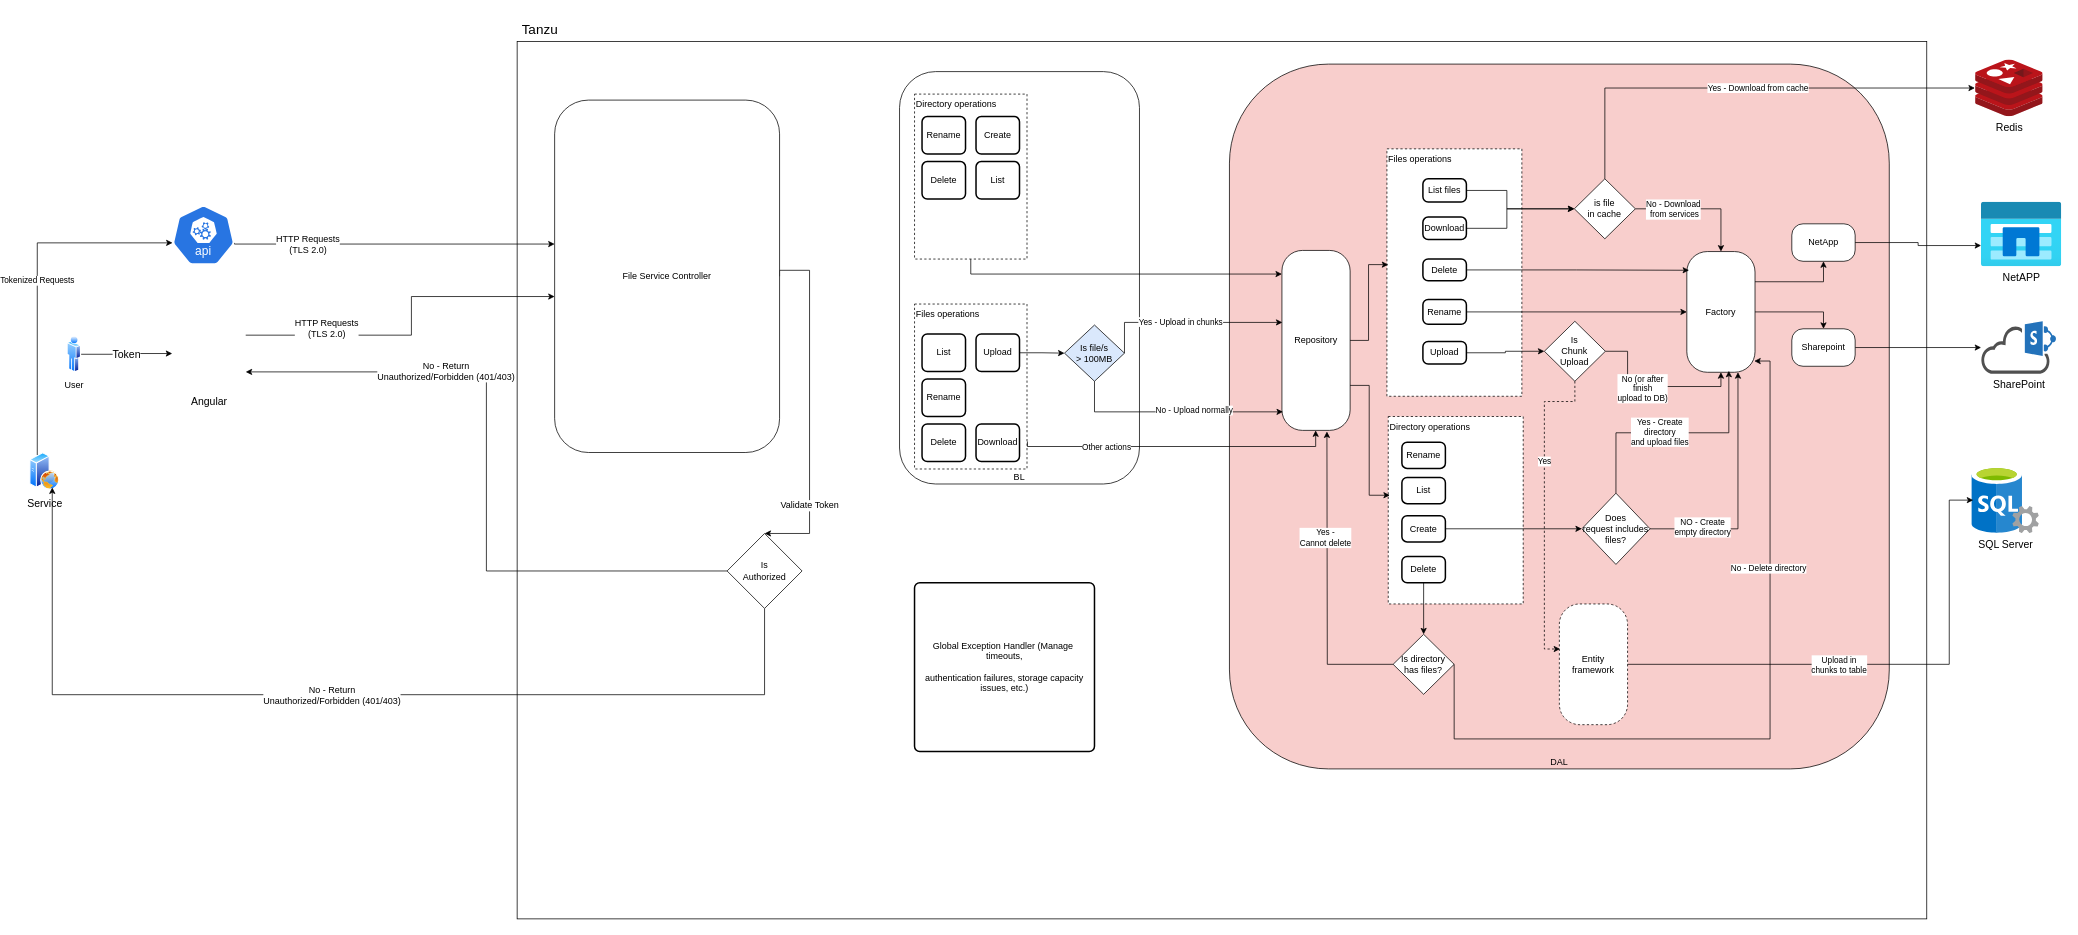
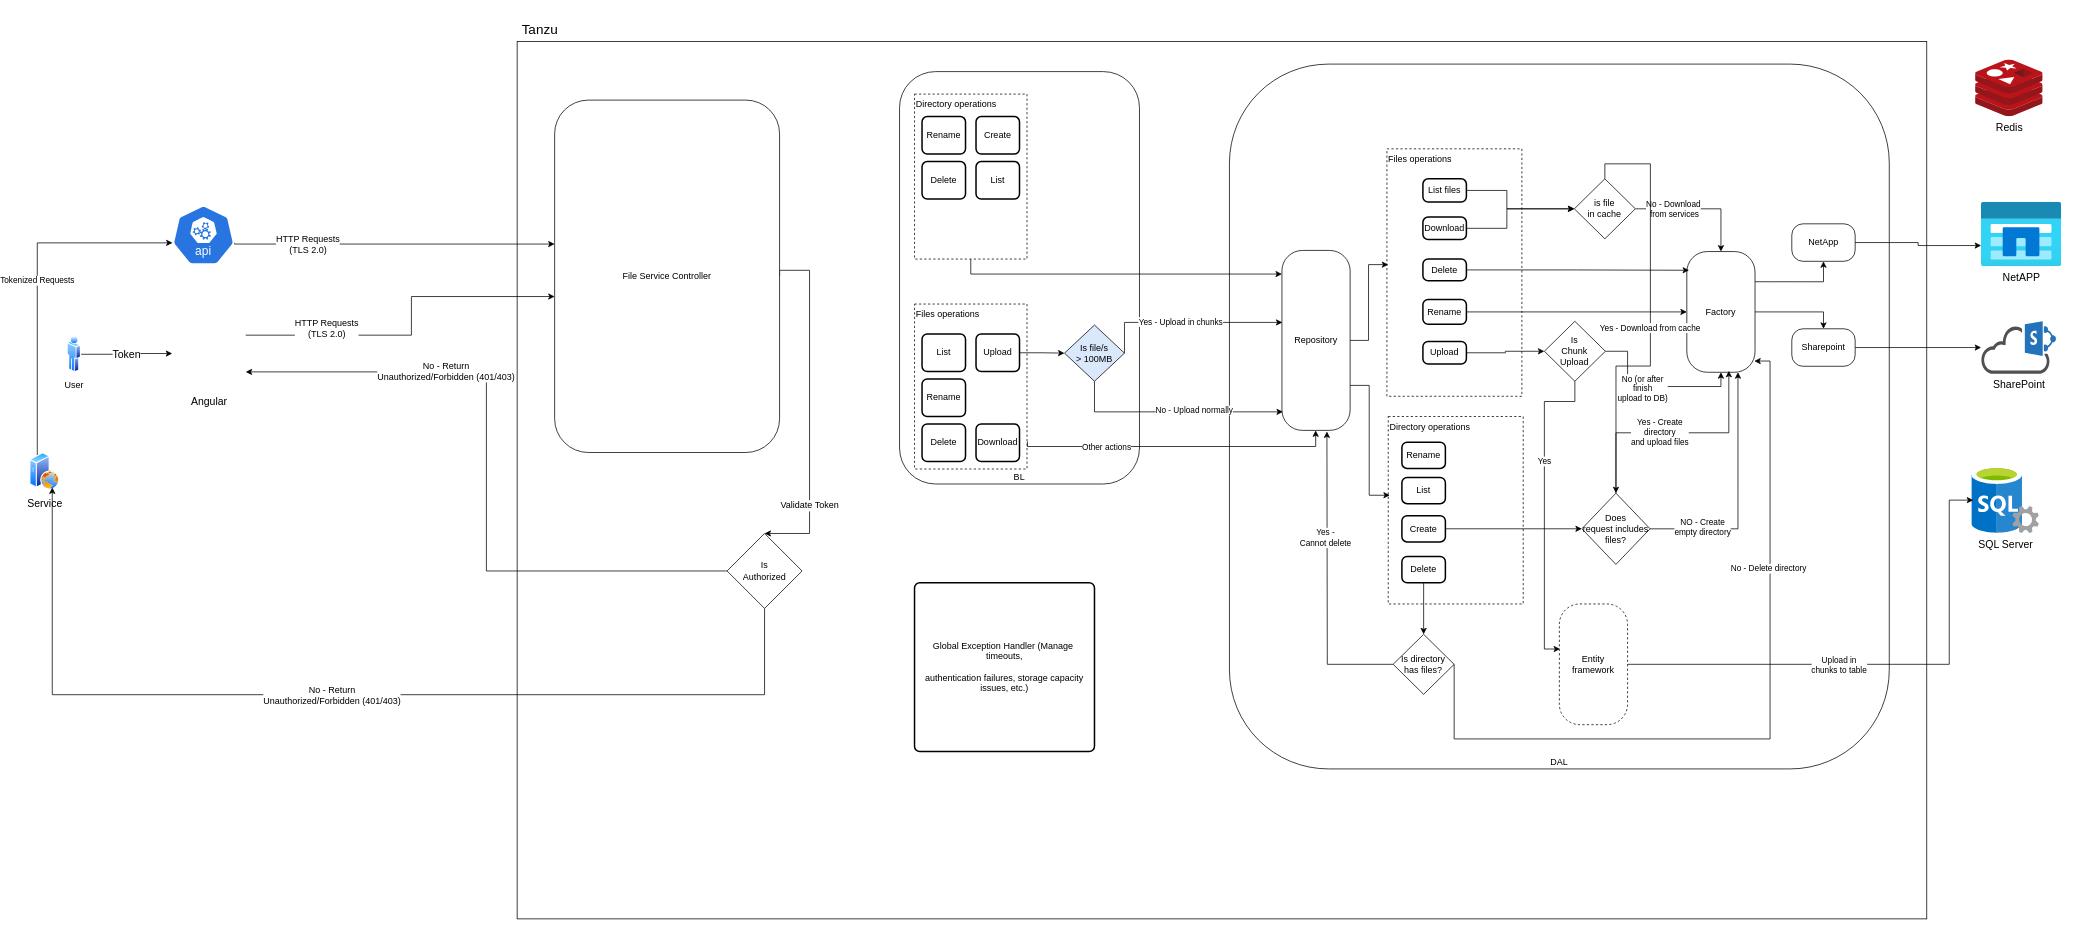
- <mxCell id="78" value="Yes - Download from cache" style="edgeStyle=orthogonalEdgeStyle;rounded=0;orthogonalLoop=1;jettySize=auto;html=1;exitX=0.5;exitY=0;exitDx=0;exitDy=0;entryX=-0.009;entryY=0.496;entryDx=0;entryDy=0;entryPerimeter=0;" edge="1" parent="1" source="77" target="5"><mxGeometry x="0.059" relative="1" as="geometry"><mxPoint as="offset" /></mxGeometry></mxCell>
+ <mxCell id="78" value="Yes - Download from cache" style="edgeStyle=orthogonalEdgeStyle;rounded=0;orthogonalLoop=1;jettySize=auto;html=1;exitX=0.5;exitY=0;exitDx=0;exitDy=0;" edge="1" parent="1" source="77" target="94"><mxGeometry x="0.059" relative="1" as="geometry"><mxPoint as="offset" /></mxGeometry></mxCell>
- <mxCell id="22" value="DAL" style="rounded=1;whiteSpace=wrap;html=1;verticalAlign=bottom;fillColor=#f8cecc;" parent="1" vertex="1"><mxGeometry x="1620" y="85" width="880" height="940" as="geometry" /></mxCell>
+ <mxCell id="22" value="DAL" style="rounded=1;whiteSpace=wrap;html=1;verticalAlign=bottom;" parent="1" vertex="1"><mxGeometry x="1620" y="85" width="880" height="940" as="geometry" /></mxCell>
- <mxCell id="82" value="Yes" style="edgeStyle=orthogonalEdgeStyle;rounded=0;orthogonalLoop=1;jettySize=auto;html=1;exitX=0.5;exitY=1;exitDx=0;exitDy=0;entryX=0.011;entryY=0.373;entryDx=0;entryDy=0;entryPerimeter=0;dashed=1;" edge="1" parent="1" source="83" target="84"><mxGeometry x="-0.295" relative="1" as="geometry"><mxPoint x="2140" y="725" as="targetPoint" /><Array as="points"><mxPoint x="2081" y="535" /><mxPoint x="2040" y="535" /><mxPoint x="2040" y="865" /></Array><mxPoint as="offset" /></mxGeometry></mxCell>
+ <mxCell id="82" value="Yes" style="edgeStyle=orthogonalEdgeStyle;rounded=0;orthogonalLoop=1;jettySize=auto;html=1;exitX=0.5;exitY=1;exitDx=0;exitDy=0;entryX=0.011;entryY=0.373;entryDx=0;entryDy=0;entryPerimeter=0;" edge="1" parent="1" source="83" target="84"><mxGeometry x="-0.295" relative="1" as="geometry"><mxPoint x="2140" y="725" as="targetPoint" /><Array as="points"><mxPoint x="2081" y="535" /><mxPoint x="2040" y="535" /><mxPoint x="2040" y="865" /></Array><mxPoint as="offset" /></mxGeometry></mxCell>
